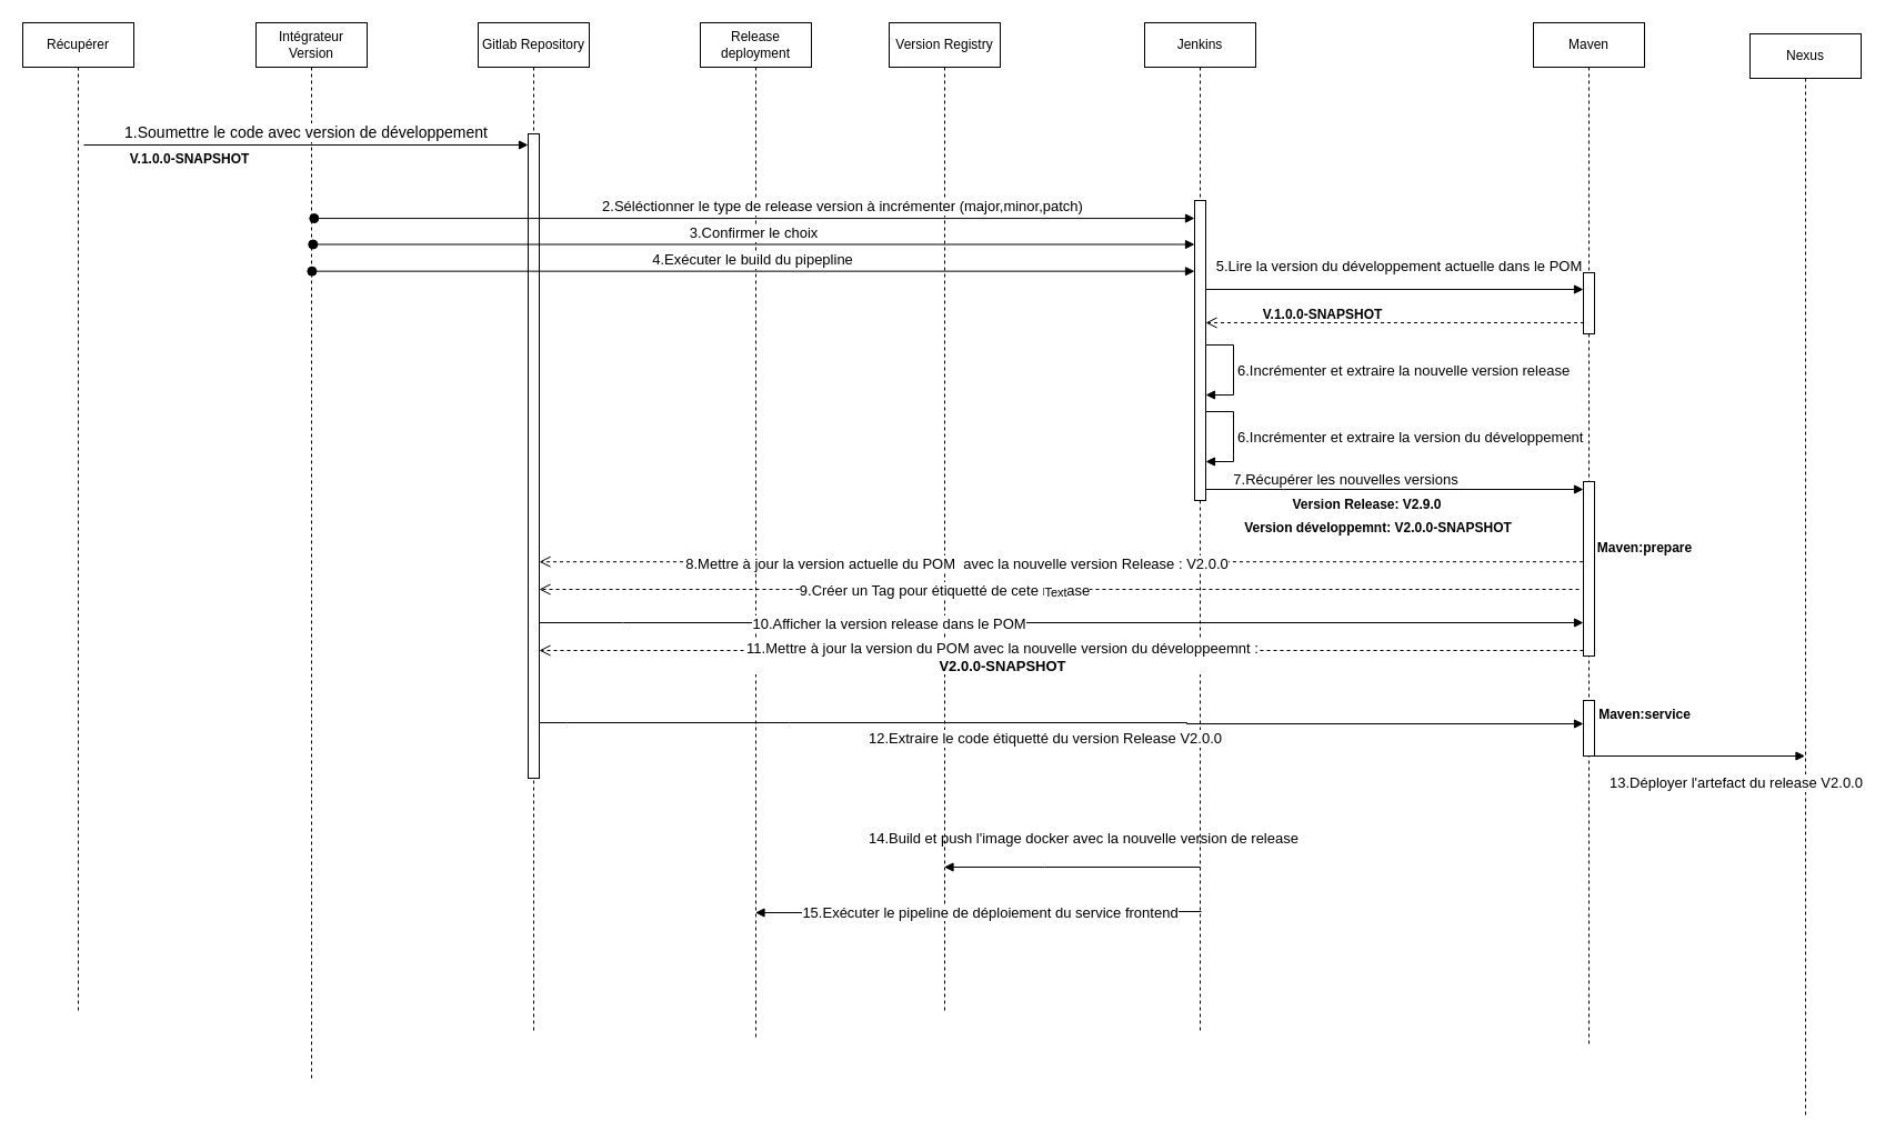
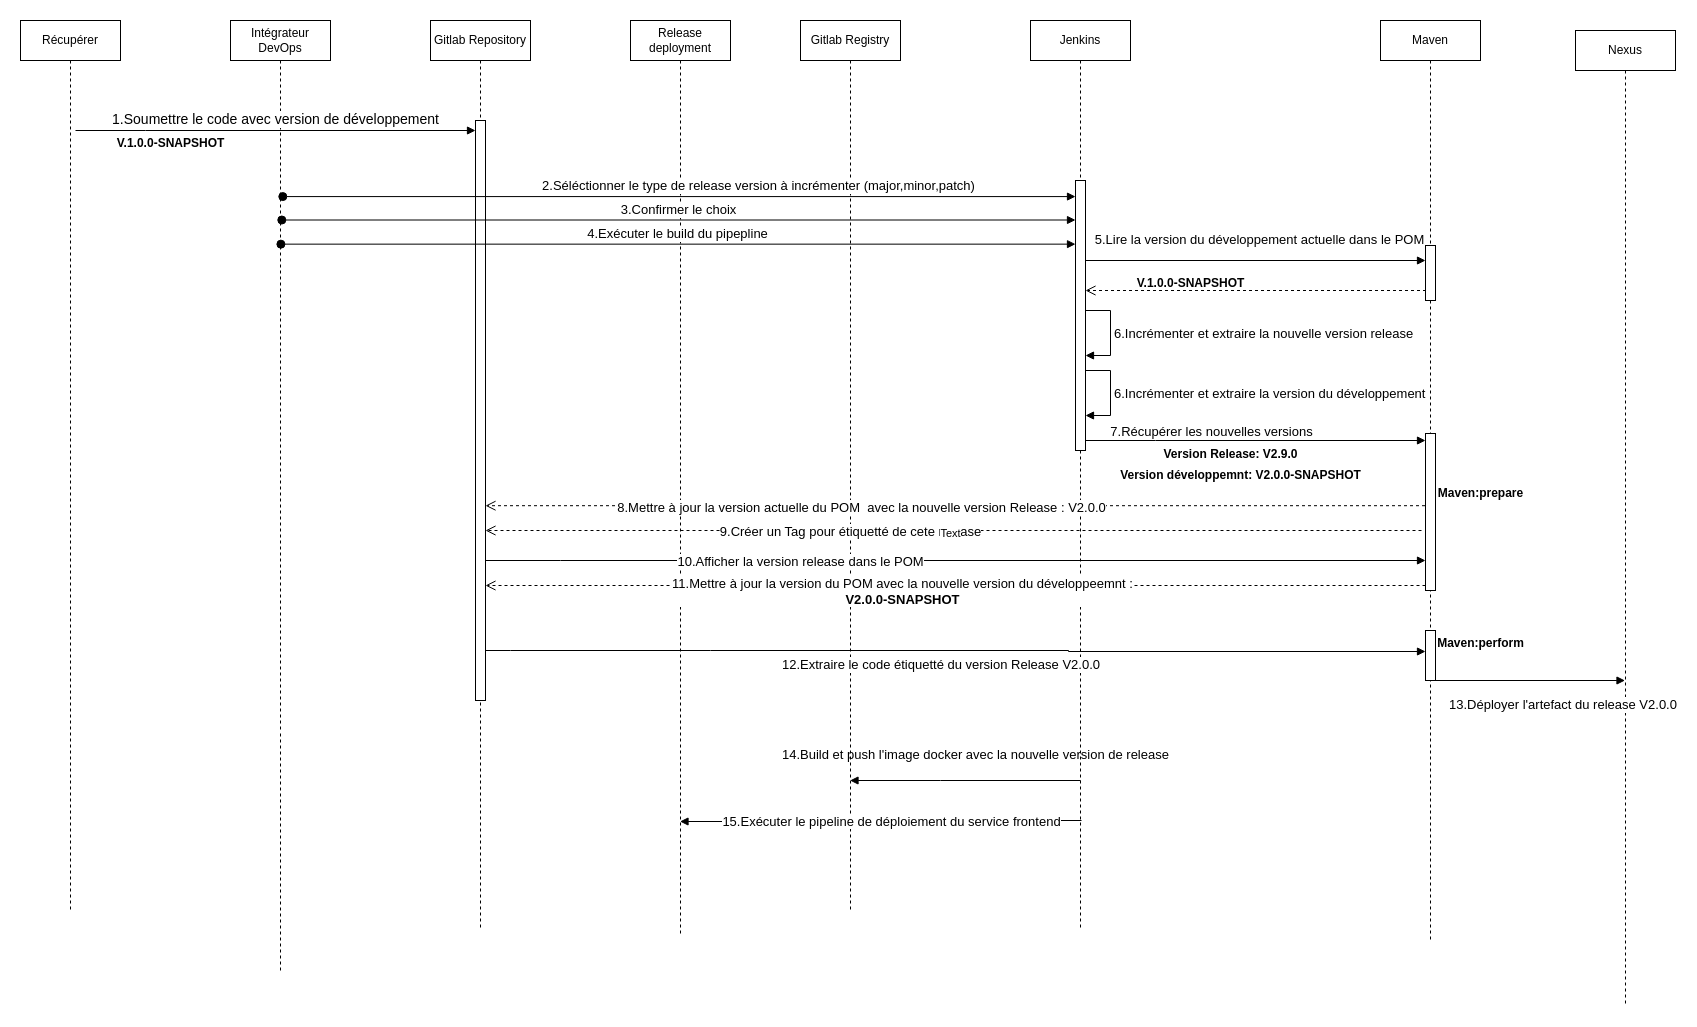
- <mxCell id="4" value="Intégrateur Version" style="shape=umlLifeline;perimeter=lifelinePerimeter;whiteSpace=wrap;html=1;container=0;dropTarget=0;collapsible=0;recursiveResize=0;outlineConnect=0;portConstraint=eastwest;newEdgeStyle={&quot;edgeStyle&quot;:&quot;elbowEdgeStyle&quot;,&quot;elbow&quot;:&quot;vertical&quot;,&quot;curved&quot;:0,&quot;rounded&quot;:0};" parent="1" vertex="1"><mxGeometry x="230" width="100" height="710" as="geometry" y="20" /></mxCell>
+ <mxCell id="4" value="Intégrateur DevOps" style="shape=umlLifeline;perimeter=lifelinePerimeter;whiteSpace=wrap;html=1;container=0;dropTarget=0;collapsible=0;recursiveResize=0;outlineConnect=0;portConstraint=eastwest;newEdgeStyle={&quot;edgeStyle&quot;:&quot;elbowEdgeStyle&quot;,&quot;elbow&quot;:&quot;vertical&quot;,&quot;curved&quot;:0,&quot;rounded&quot;:0};" parent="1" vertex="1"><mxGeometry x="230" width="100" height="710" as="geometry" y="20" /></mxCell>
- <mxCell id="2" value="Version Registry" style="shape=umlLifeline;perimeter=lifelinePerimeter;whiteSpace=wrap;html=1;container=0;dropTarget=0;collapsible=0;recursiveResize=0;outlineConnect=0;portConstraint=eastwest;newEdgeStyle={&quot;edgeStyle&quot;:&quot;elbowEdgeStyle&quot;,&quot;elbow&quot;:&quot;vertical&quot;,&quot;curved&quot;:0,&quot;rounded&quot;:0};" vertex="1" parent="1"><mxGeometry x="800" width="100" height="890" as="geometry" y="20" /></mxCell>
+ <mxCell id="2" value="Gitlab Registry" style="shape=umlLifeline;perimeter=lifelinePerimeter;whiteSpace=wrap;html=1;container=0;dropTarget=0;collapsible=0;recursiveResize=0;outlineConnect=0;portConstraint=eastwest;newEdgeStyle={&quot;edgeStyle&quot;:&quot;elbowEdgeStyle&quot;,&quot;elbow&quot;:&quot;vertical&quot;,&quot;curved&quot;:0,&quot;rounded&quot;:0};" vertex="1" parent="1"><mxGeometry x="800" width="100" height="890" as="geometry" y="20" /></mxCell>
- <mxCell id="38" value="Maven:service" style="text;align=center;fontStyle=1;verticalAlign=middle;spacingLeft=3;spacingRight=3;strokeColor=none;rotatable=0;points=[[0,0.5],[1,0.5]];portConstraint=eastwest;html=1;" vertex="1" parent="1"><mxGeometry x="1440" y="630" width="80" height="26" as="geometry" /></mxCell>
+ <mxCell id="38" value="Maven:perform" style="text;align=center;fontStyle=1;verticalAlign=middle;spacingLeft=3;spacingRight=3;strokeColor=none;rotatable=0;points=[[0,0.5],[1,0.5]];portConstraint=eastwest;html=1;" vertex="1" parent="1"><mxGeometry x="1440" y="630" width="80" height="26" as="geometry" /></mxCell>
